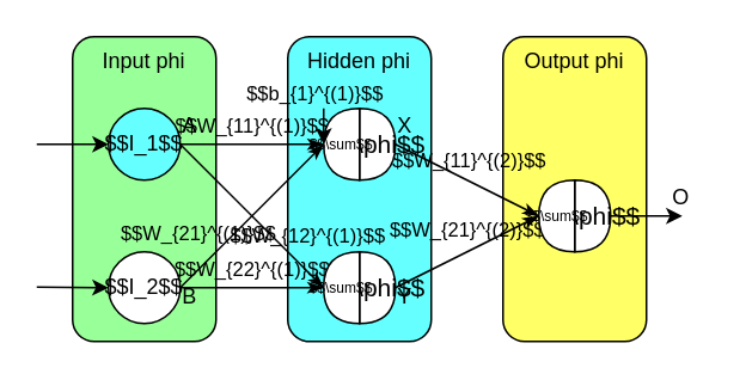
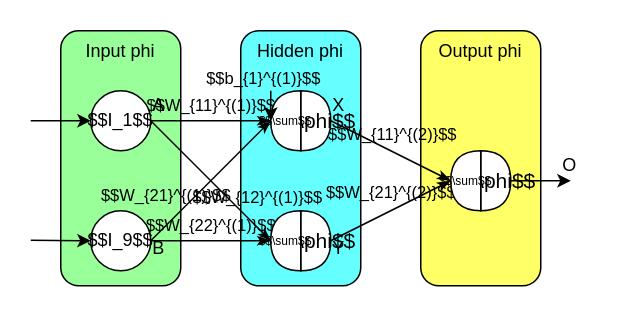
- <mxCell id="10" value="$$I_1$$" style="ellipse;whiteSpace=wrap;html=1;aspect=fixed;fillColor=#66ffff;" parent="1" vertex="1"><mxGeometry x="60" y="60" width="40" height="40" as="geometry" /></mxCell>
+ <mxCell id="10" value="$$I_1$$" style="ellipse;whiteSpace=wrap;html=1;aspect=fixed;" parent="1" vertex="1"><mxGeometry x="60" y="60" width="40" height="40" as="geometry" /></mxCell>
- <mxCell id="15" value="$$I_2$$" style="ellipse;whiteSpace=wrap;html=1;aspect=fixed;" parent="1" vertex="1"><mxGeometry x="60" y="140" width="40" height="40" as="geometry" /></mxCell>
+ <mxCell id="15" value="$$I_9$$" style="ellipse;whiteSpace=wrap;html=1;aspect=fixed;" parent="1" vertex="1"><mxGeometry x="60" y="140" width="40" height="40" as="geometry" /></mxCell>
